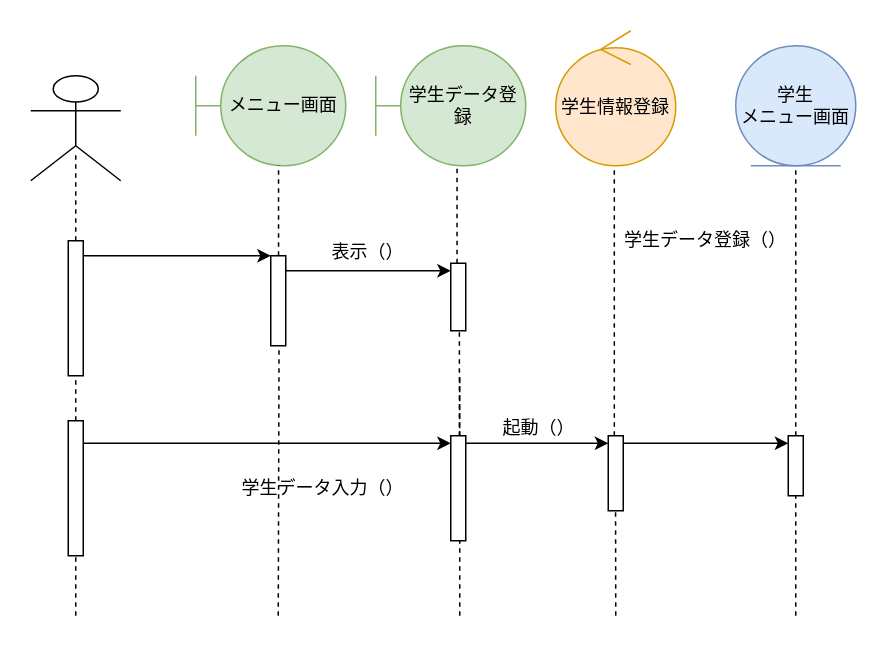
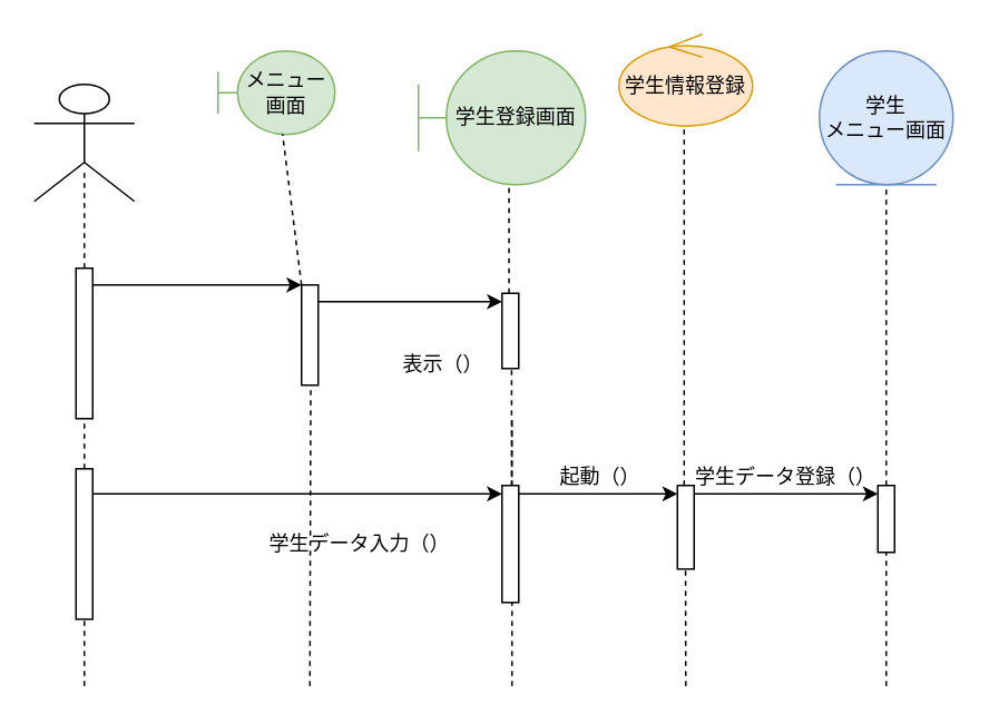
- <mxCell id="9" value="学生情報登録" style="ellipse;shape=umlControl;whiteSpace=wrap;html=1;fillColor=#ffe6cc;strokeColor=#d79b00;" vertex="1" parent="1"><mxGeometry x="370" y="20" width="80" height="90" as="geometry" /></mxCell>
+ <mxCell id="9" value="学生情報登録" style="ellipse;shape=umlControl;whiteSpace=wrap;html=1;fillColor=#ffe6cc;strokeColor=#d79b00;" vertex="1" parent="1"><mxGeometry x="370" y="20" width="80" height="55" as="geometry" /></mxCell>
- <mxCell id="7" value="メニュー画面" style="shape=umlBoundary;whiteSpace=wrap;html=1;fillColor=#d5e8d4;strokeColor=#82b366;" vertex="1" parent="1"><mxGeometry x="130" y="30" width="100" height="80" as="geometry" /></mxCell>
+ <mxCell id="7" value="メニュー画面" style="shape=umlBoundary;whiteSpace=wrap;html=1;fillColor=#d5e8d4;strokeColor=#82b366;" vertex="1" parent="1"><mxGeometry x="130" y="30" width="70" height="50" as="geometry" /></mxCell>
- <mxCell id="6" value="学生データ登録" style="shape=umlBoundary;whiteSpace=wrap;html=1;fillColor=#d5e8d4;strokeColor=#82b366;" vertex="1" parent="1"><mxGeometry x="250" y="30" width="100" height="80" as="geometry" /></mxCell>
+ <mxCell id="6" value="学生登録画面" style="shape=umlBoundary;whiteSpace=wrap;html=1;fillColor=#d5e8d4;strokeColor=#82b366;" vertex="1" parent="1"><mxGeometry x="250" y="30" width="100" height="80" as="geometry" /></mxCell>
- <mxCell id="33" value="学生データ登録（）" style="text;html=1;align=center;verticalAlign=middle;whiteSpace=wrap;rounded=0;" vertex="1" parent="1"><mxGeometry x="415" y="150" width="110" height="20" as="geometry" /></mxCell>
+ <mxCell id="33" value="学生データ登録（）" style="text;html=1;align=center;verticalAlign=middle;whiteSpace=wrap;rounded=0;" vertex="1" parent="1"><mxGeometry x="415" y="275" width="110" height="20" as="geometry" /></mxCell>
- <mxCell id="20" value="表示（）" style="text;html=1;align=center;verticalAlign=middle;whiteSpace=wrap;rounded=0;" vertex="1" parent="1"><mxGeometry x="220" y="160" width="50" height="15" as="geometry" /></mxCell>
+ <mxCell id="20" value="表示（）" style="text;html=1;align=center;verticalAlign=middle;whiteSpace=wrap;rounded=0;" vertex="1" parent="1"><mxGeometry x="240" y="210" width="50" height="15" as="geometry" /></mxCell>
